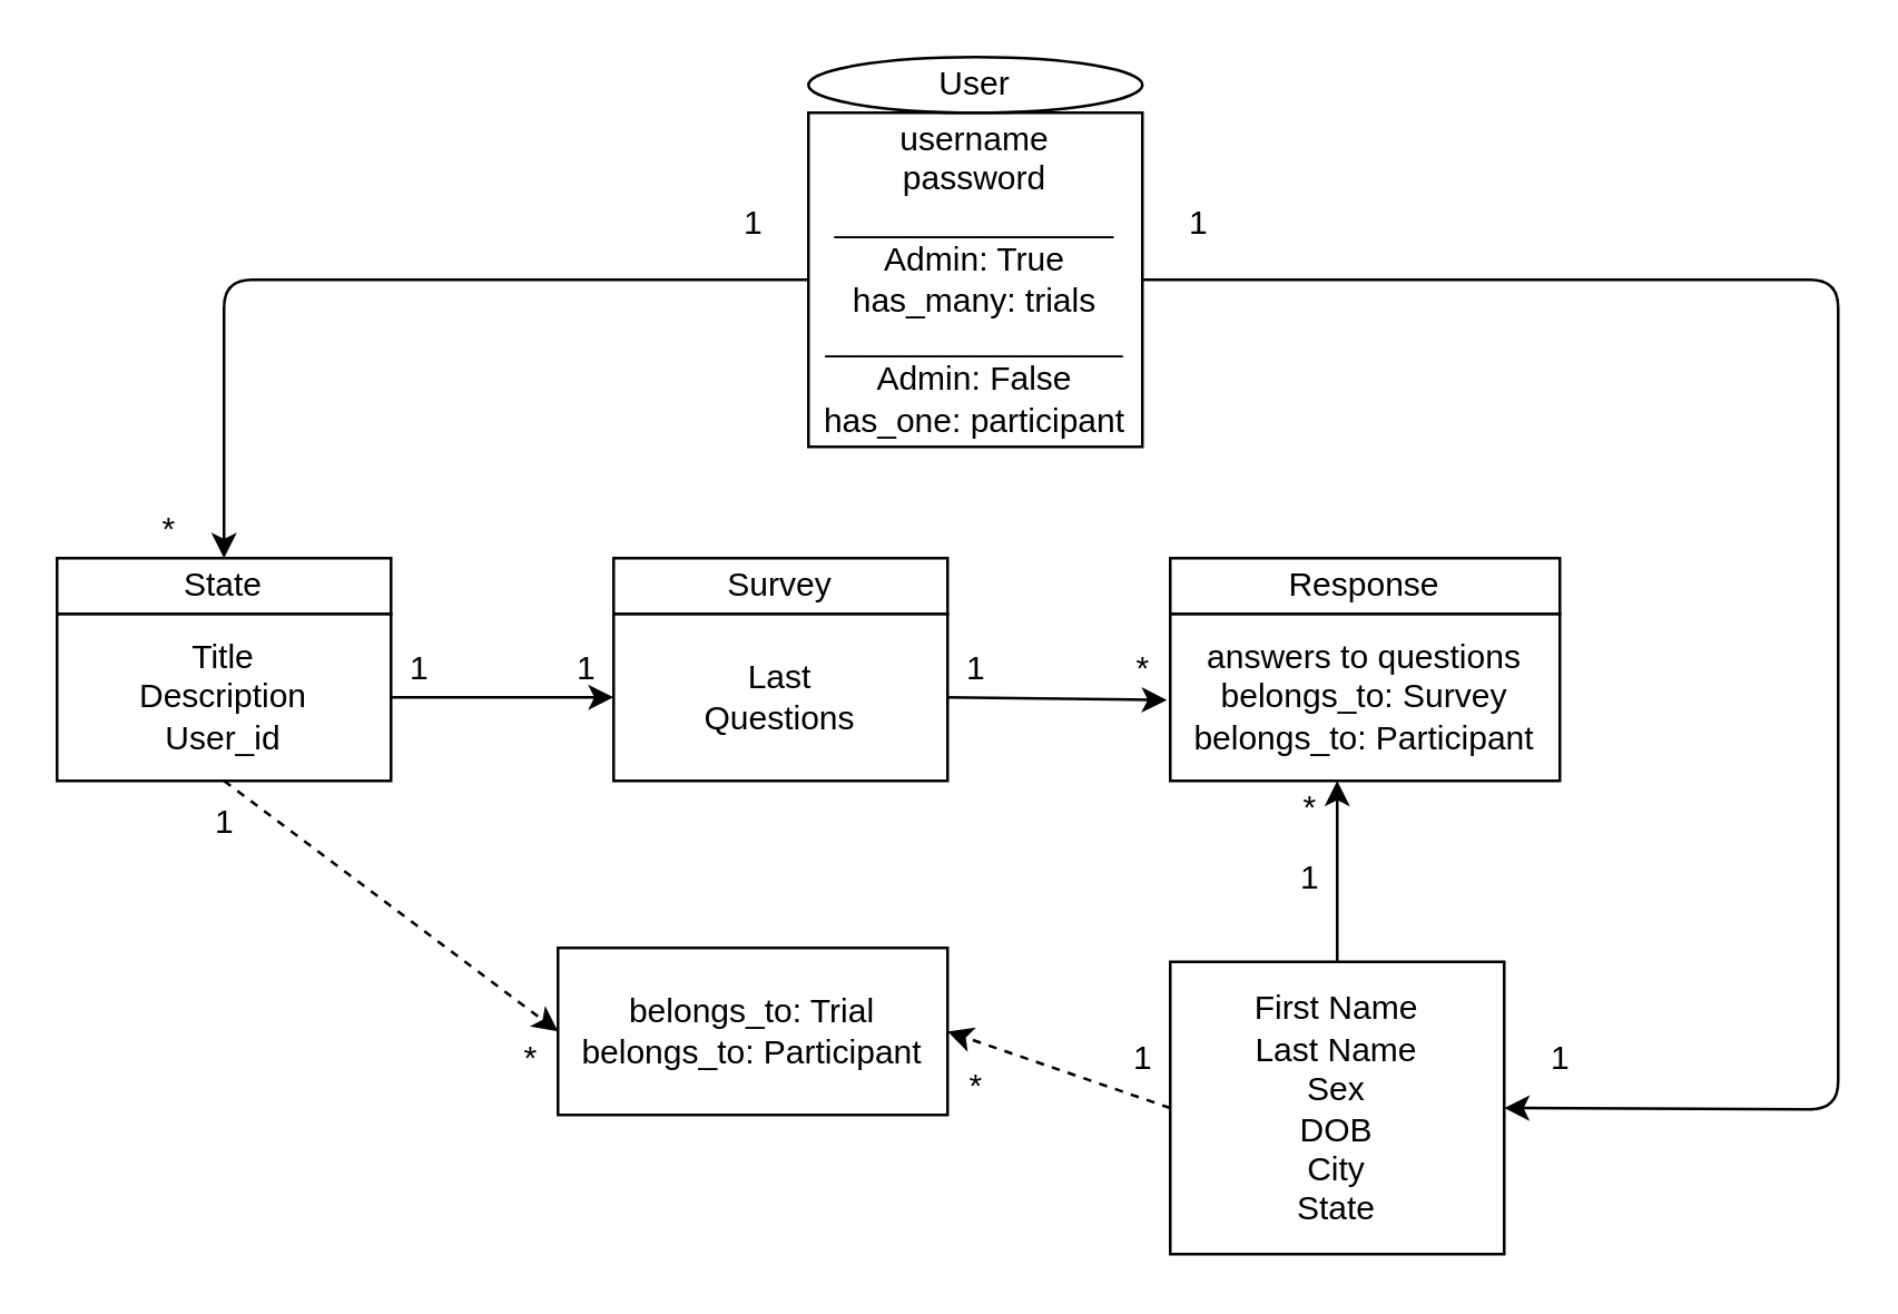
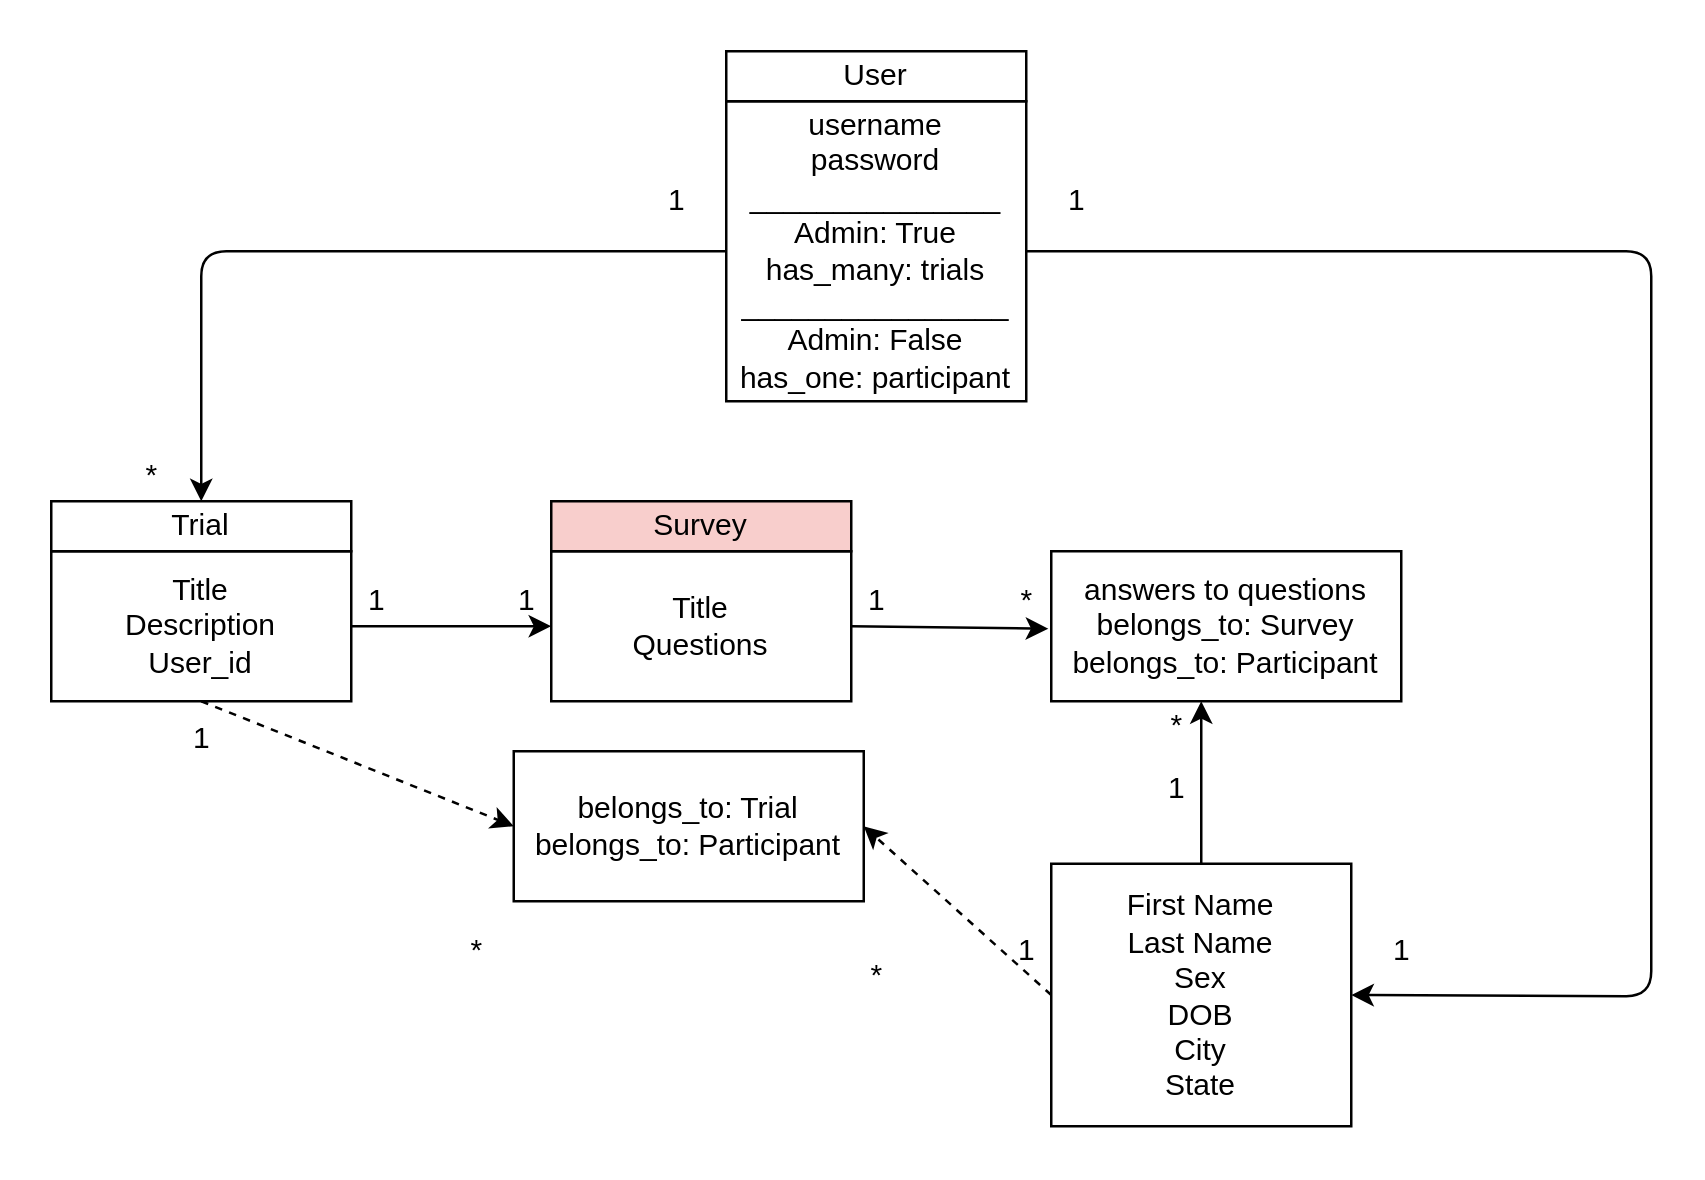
- <mxCell id="29" value="User" style="ellipse;whiteSpace=wrap;html=1;" parent="1" vertex="1"><mxGeometry x="290" width="120" height="20" as="geometry" y="20" /></mxCell>
+ <mxCell id="29" value="User" style="whiteSpace=wrap;html=1;" parent="1" vertex="1"><mxGeometry x="290" width="120" height="20" as="geometry" y="20" /></mxCell>
- <mxCell id="21" value="State" style="whiteSpace=wrap;html=1;" parent="1" vertex="1"><mxGeometry x="20" y="200" width="120" height="20" as="geometry" /></mxCell>
+ <mxCell id="21" value="Trial" style="whiteSpace=wrap;html=1;" parent="1" vertex="1"><mxGeometry x="20" y="200" width="120" height="20" as="geometry" /></mxCell>
- <mxCell id="22" value="Survey" style="whiteSpace=wrap;html=1;" parent="1" vertex="1"><mxGeometry x="220" y="200" width="120" height="20" as="geometry" /></mxCell>
+ <mxCell id="22" value="Survey" style="whiteSpace=wrap;html=1;fillColor=#f8cecc;" parent="1" vertex="1"><mxGeometry x="220" y="200" width="120" height="20" as="geometry" /></mxCell>
- <mxCell id="23" value="Response" style="whiteSpace=wrap;html=1;" parent="1" vertex="1"><mxGeometry x="420" y="200" width="140" height="20" as="geometry" /></mxCell>
- <mxCell id="6" value="Last&lt;br&gt;Questions" style="whiteSpace=wrap;html=1;" parent="1" vertex="1"><mxGeometry x="220" y="220" width="120" height="60" as="geometry" /></mxCell>
+ <mxCell id="6" value="Title&lt;br&gt;Questions" style="whiteSpace=wrap;html=1;" parent="1" vertex="1"><mxGeometry x="220" y="220" width="120" height="60" as="geometry" /></mxCell>
- <mxCell id="12" value="belongs_to: Trial&lt;br&gt;belongs_to: Participant" style="whiteSpace=wrap;html=1;" parent="1" vertex="1"><mxGeometry x="200" y="340" width="140" height="60" as="geometry" /></mxCell>
+ <mxCell id="12" value="belongs_to: Trial&lt;br&gt;belongs_to: Participant" style="whiteSpace=wrap;html=1;" parent="1" vertex="1"><mxGeometry x="205" y="300" width="140" height="60" as="geometry" /></mxCell>
